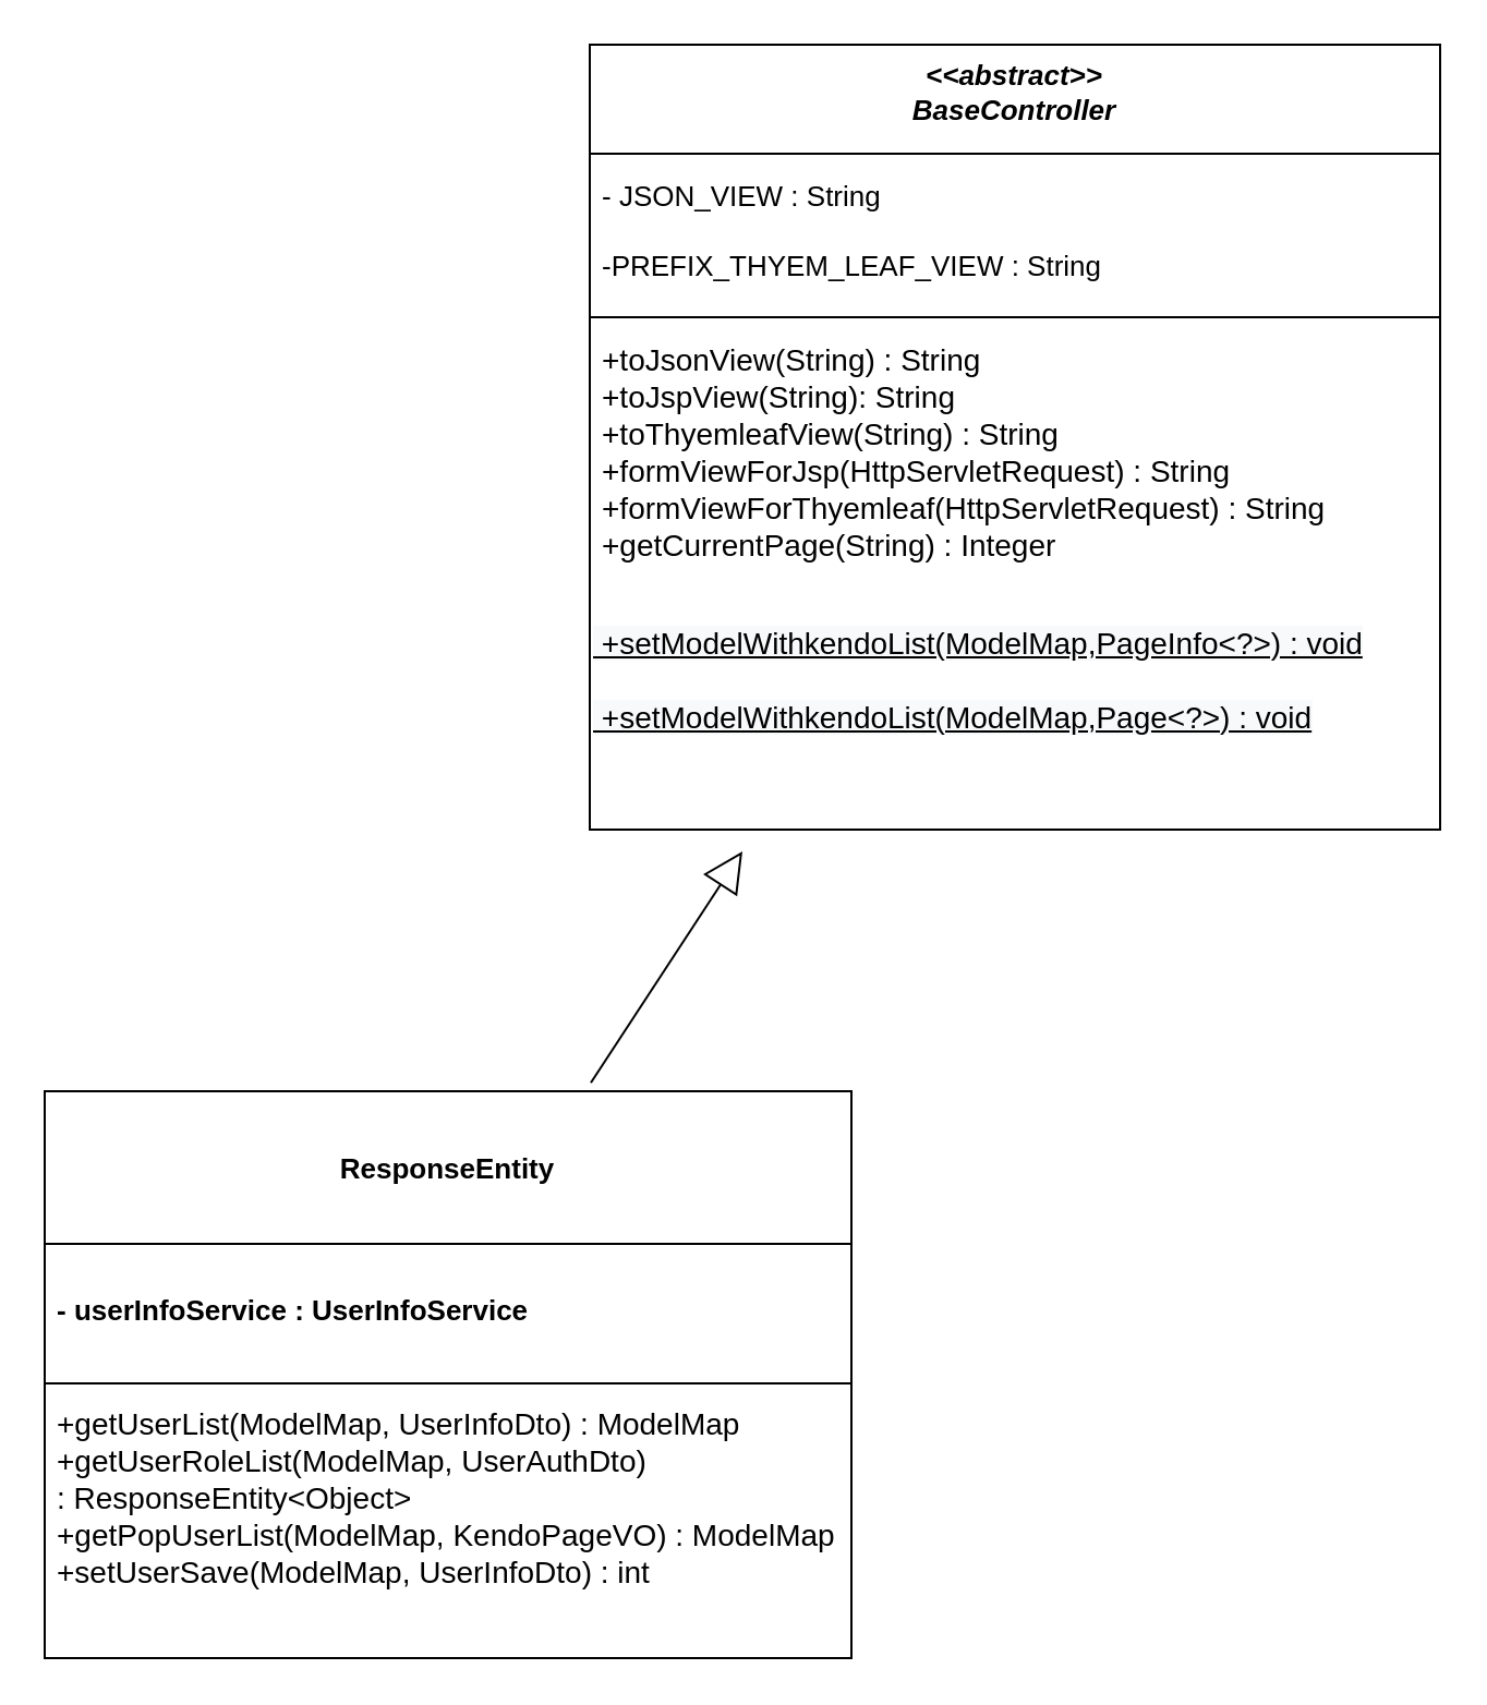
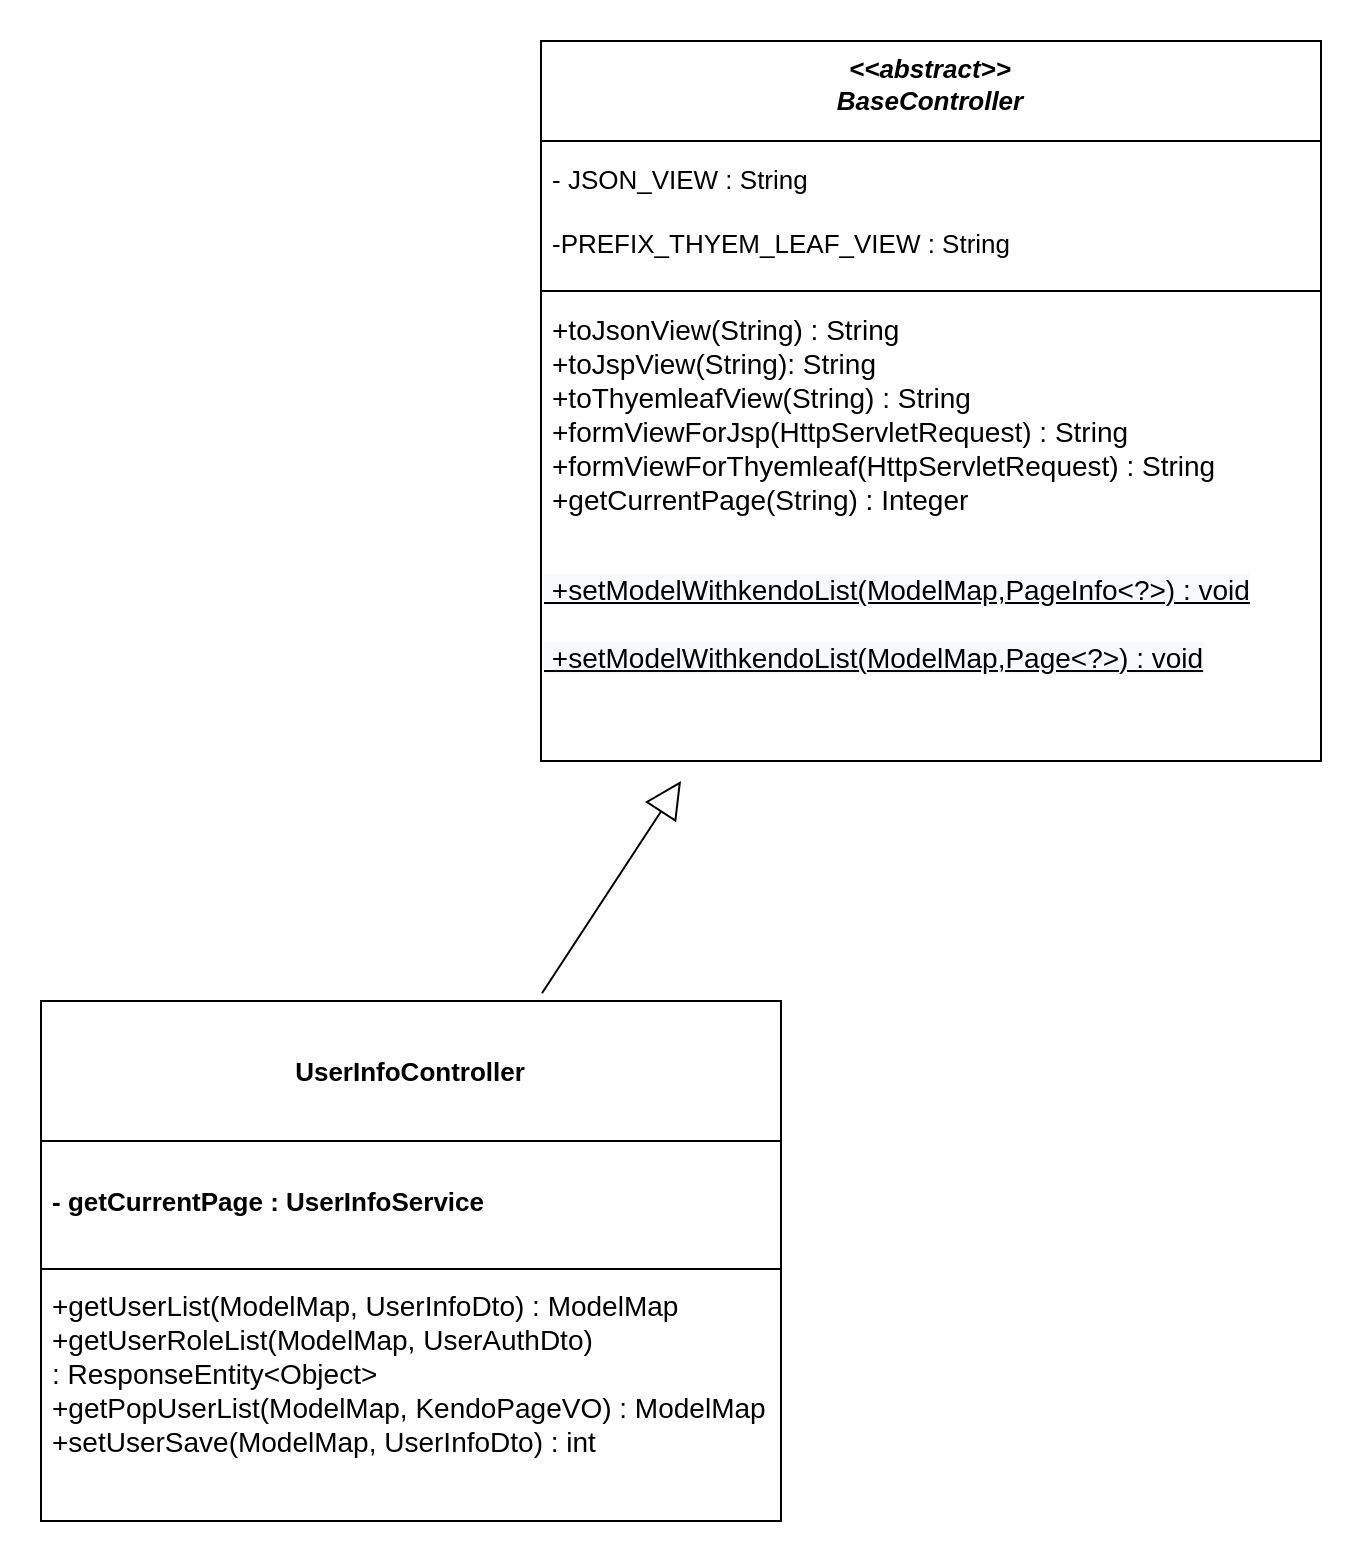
- <mxCell id="7" value="ResponseEntity" style="swimlane;fontStyle=1;align=center;verticalAlign=middle;childLayout=stackLayout;horizontal=1;startSize=70;horizontalStack=0;resizeParent=1;resizeParentMax=0;resizeLast=0;collapsible=1;marginBottom=0;fontSize=13;" parent="1" vertex="1"><mxGeometry x="20" y="500" width="370" height="260" as="geometry" /></mxCell>
+ <mxCell id="7" value="UserInfoController" style="swimlane;fontStyle=1;align=center;verticalAlign=middle;childLayout=stackLayout;horizontal=1;startSize=70;horizontalStack=0;resizeParent=1;resizeParentMax=0;resizeLast=0;collapsible=1;marginBottom=0;fontSize=13;" parent="1" vertex="1"><mxGeometry x="20" y="500" width="370" height="260" as="geometry" /></mxCell>
- <mxCell id="8" value="- userInfoService : UserInfoService" style="text;strokeColor=none;fillColor=none;align=left;verticalAlign=middle;spacingLeft=4;spacingRight=4;overflow=hidden;rotatable=0;points=[[0,0.5],[1,0.5]];portConstraint=eastwest;fontSize=13;fontStyle=1" parent="7" vertex="1"><mxGeometry y="70" width="370" height="60" as="geometry" /></mxCell>
+ <mxCell id="8" value="- getCurrentPage : UserInfoService" style="text;strokeColor=none;fillColor=none;align=left;verticalAlign=middle;spacingLeft=4;spacingRight=4;overflow=hidden;rotatable=0;points=[[0,0.5],[1,0.5]];portConstraint=eastwest;fontSize=13;fontStyle=1" parent="7" vertex="1"><mxGeometry y="70" width="370" height="60" as="geometry" /></mxCell>
